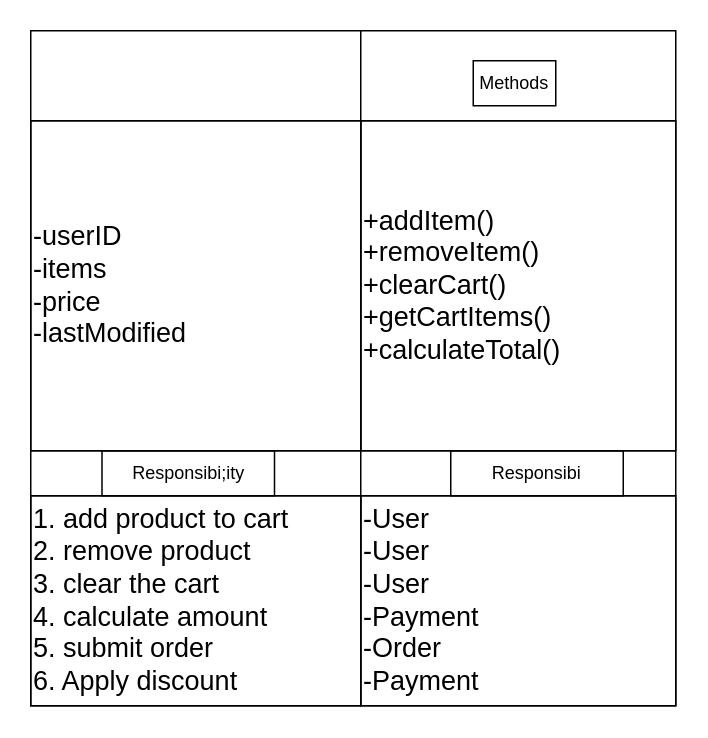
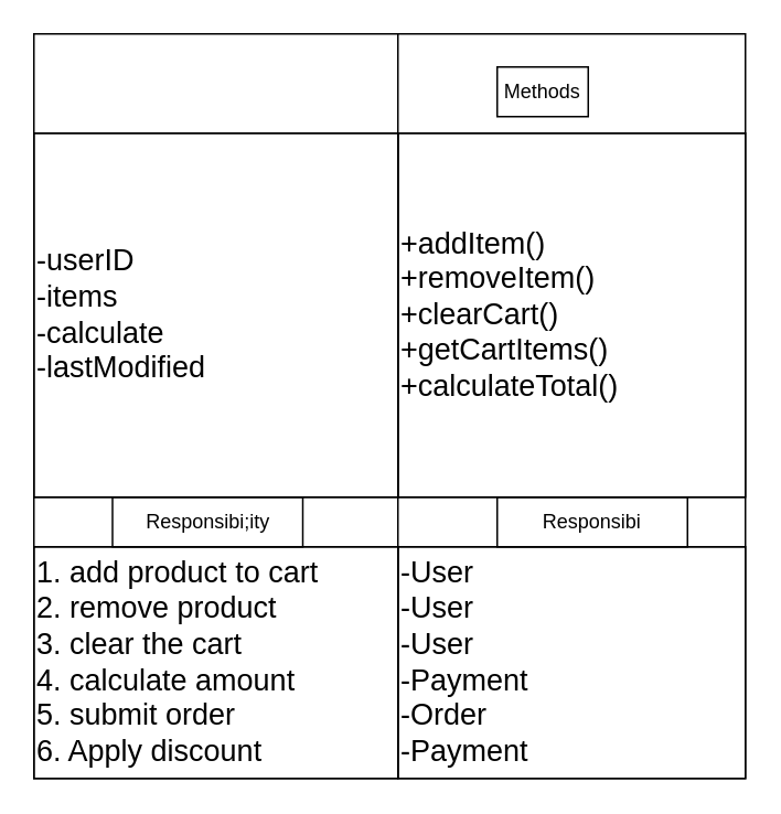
- <mxCell id="3" value="Methods" style="text;html=1;strokeColor=#000000;fillColor=none;align=center;verticalAlign=middle;whiteSpace=wrap;rounded=0;fontColor=#000000;" parent="1" vertex="1"><mxGeometry x="315" y="40" width="55" height="30" as="geometry" /></mxCell>
+ <mxCell id="3" value="Methods" style="text;html=1;strokeColor=#000000;fillColor=none;align=center;verticalAlign=middle;whiteSpace=wrap;rounded=0;fontColor=#000000;" parent="1" vertex="1"><mxGeometry x="300" y="40" width="55" height="30" as="geometry" /></mxCell>
- <mxCell id="8" value="&lt;font style=&quot;font-size: 18px;&quot;&gt;-userID&lt;br&gt;-items&lt;br&gt;-price&lt;br&gt;-lastModified&lt;br&gt;&lt;/font&gt;" style="text;html=1;strokeColor=#000000;fillColor=none;align=left;verticalAlign=middle;whiteSpace=wrap;rounded=0;fontColor=#000000;" parent="1" vertex="1"><mxGeometry x="20" y="80" width="220" height="220" as="geometry" /></mxCell>
+ <mxCell id="8" value="&lt;font style=&quot;font-size: 18px;&quot;&gt;-userID&lt;br&gt;-items&lt;br&gt;-calculate&lt;br&gt;-lastModified&lt;br&gt;&lt;/font&gt;" style="text;html=1;strokeColor=#000000;fillColor=none;align=left;verticalAlign=middle;whiteSpace=wrap;rounded=0;fontColor=#000000;" parent="1" vertex="1"><mxGeometry x="20" y="80" width="220" height="220" as="geometry" /></mxCell>
